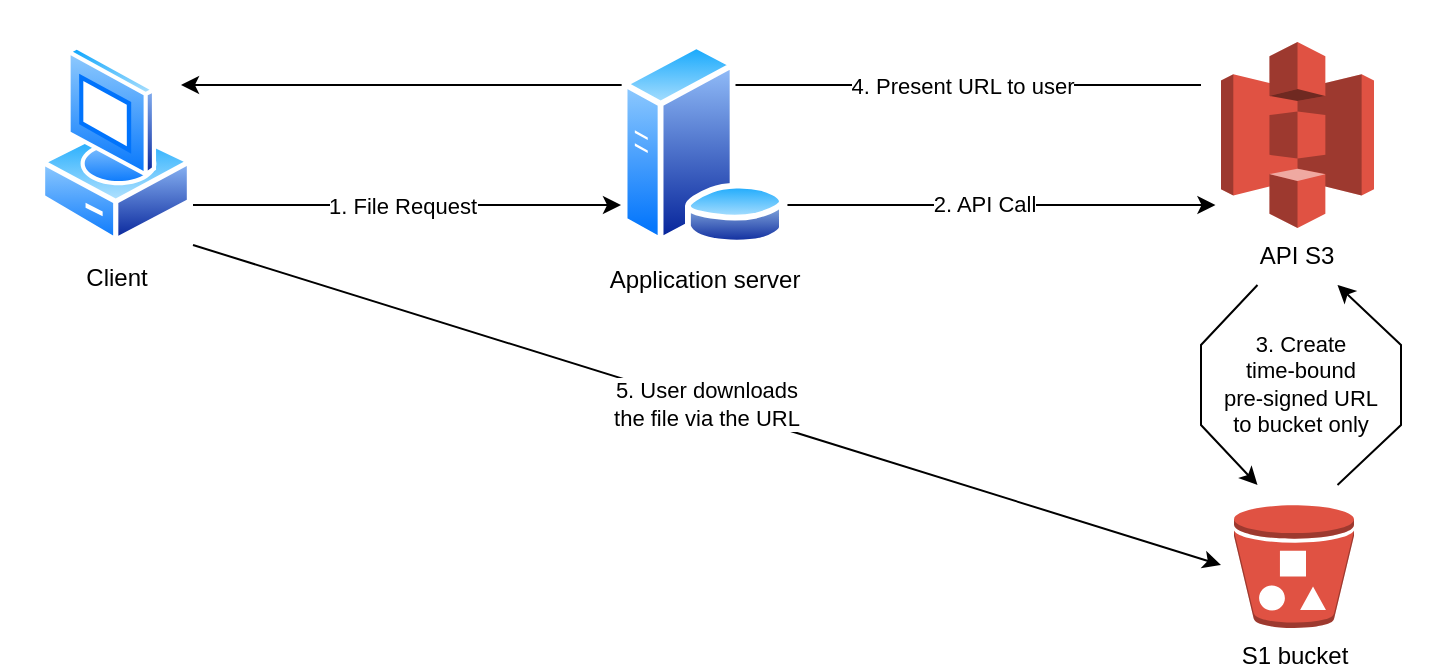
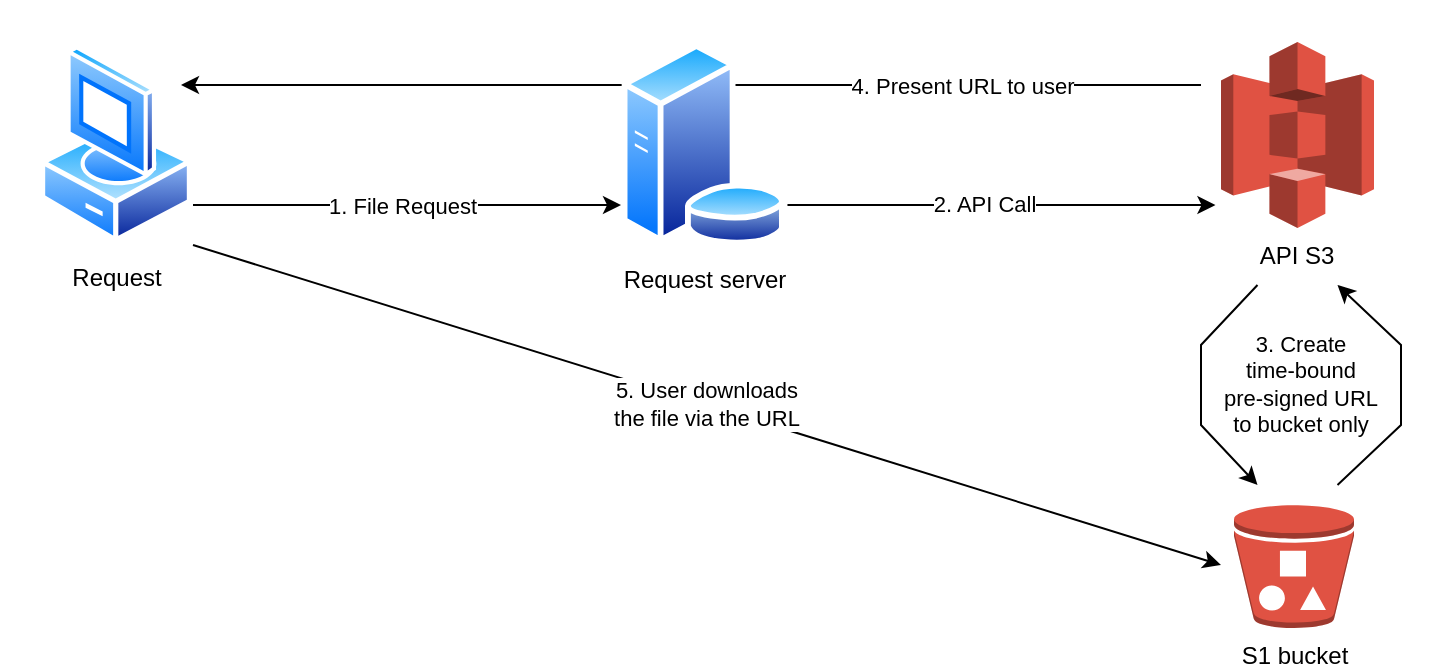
- <mxCell id="4" value="Client" style="aspect=fixed;perimeter=ellipsePerimeter;html=1;align=center;shadow=0;dashed=0;spacingTop=3;image;image=img/lib/active_directory/vista_client.svg;" vertex="1" parent="1"><mxGeometry x="20" y="22" width="76" height="100" as="geometry" /></mxCell>
+ <mxCell id="4" value="Request" style="aspect=fixed;perimeter=ellipsePerimeter;html=1;align=center;shadow=0;dashed=0;spacingTop=3;image;image=img/lib/active_directory/vista_client.svg;" vertex="1" parent="1"><mxGeometry x="20" y="22" width="76" height="100" as="geometry" /></mxCell>
- <mxCell id="13" value="Application server" style="aspect=fixed;perimeter=ellipsePerimeter;html=1;align=center;shadow=0;dashed=0;spacingTop=3;image;image=img/lib/active_directory/database_server.svg;" vertex="1" parent="1"><mxGeometry x="310" y="21.25" width="83.23" height="101.5" as="geometry" /></mxCell>
+ <mxCell id="13" value="Request server" style="aspect=fixed;perimeter=ellipsePerimeter;html=1;align=center;shadow=0;dashed=0;spacingTop=3;image;image=img/lib/active_directory/database_server.svg;" vertex="1" parent="1"><mxGeometry x="310" y="21.25" width="83.23" height="101.5" as="geometry" /></mxCell>
